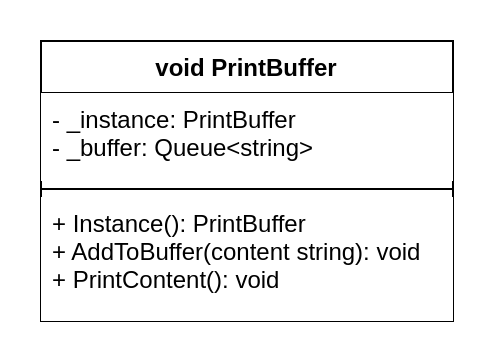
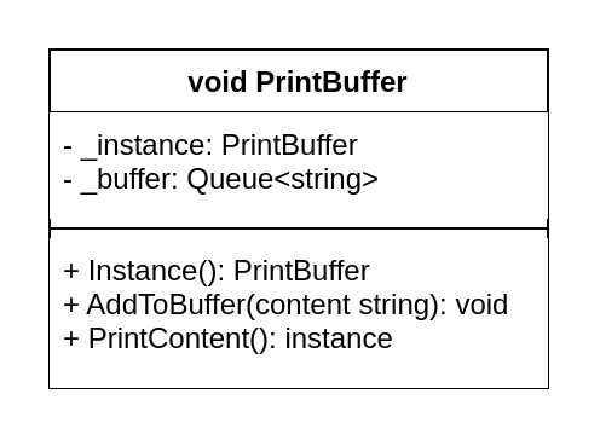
- <mxCell id="5" value="+ Instance(): PrintBuffer&#10;+ AddToBuffer(content string): void&#10;+ PrintContent(): void" style="text;strokeColor=none;fillColor=default;align=left;verticalAlign=top;spacingLeft=4;spacingRight=4;overflow=hidden;rotatable=0;points=[[0,0.5],[1,0.5]];portConstraint=eastwest;" parent="2" vertex="1"><mxGeometry y="78" width="206" height="62" as="geometry" /></mxCell>
+ <mxCell id="5" value="+ Instance(): PrintBuffer&#10;+ AddToBuffer(content string): void&#10;+ PrintContent(): instance" style="text;strokeColor=none;fillColor=default;align=left;verticalAlign=top;spacingLeft=4;spacingRight=4;overflow=hidden;rotatable=0;points=[[0,0.5],[1,0.5]];portConstraint=eastwest;" parent="2" vertex="1"><mxGeometry y="78" width="206" height="62" as="geometry" /></mxCell>
